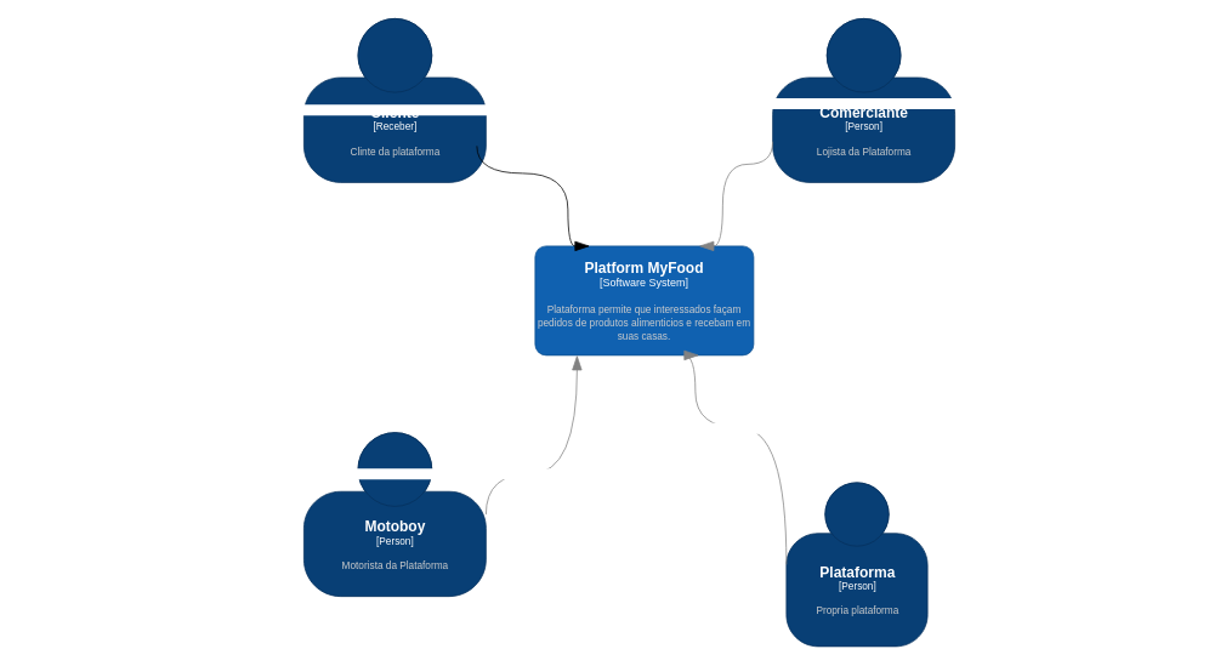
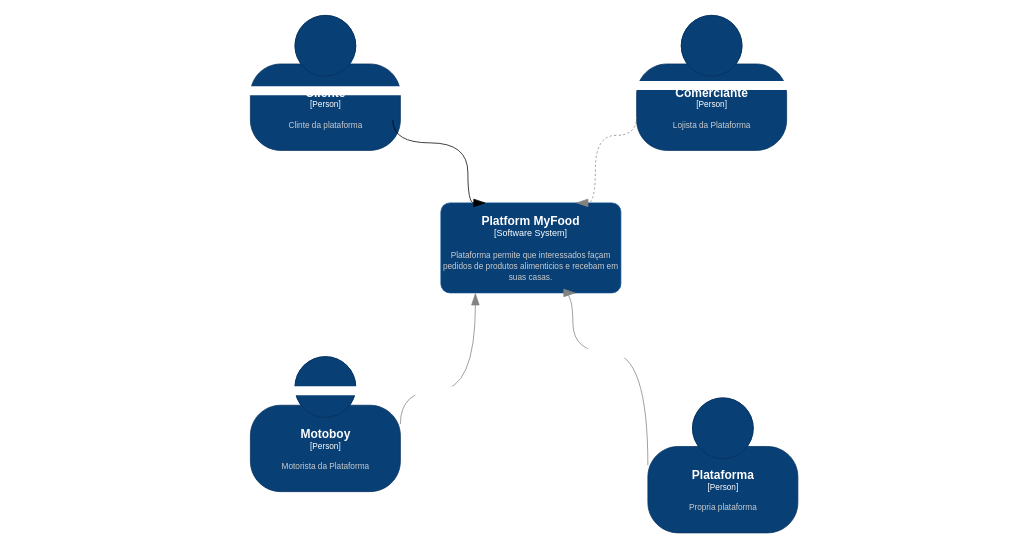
- <mxCell id="3" value="&lt;font style=&quot;font-size: 16px&quot;&gt;&lt;b&gt;Cliente &lt;/b&gt;&lt;/font&gt;&lt;div&gt;[Receber]&lt;/div&gt;&lt;br&gt;&lt;div&gt;&lt;font style=&quot;font-size: 11px&quot;&gt;&lt;font color=&quot;#cccccc&quot;&gt;Clinte da plataforma &lt;/font&gt;&lt;/div&gt;" style="html=1;fontSize=11;dashed=0;whitespace=wrap;fillColor=#083F75;strokeColor=#06315C;fontColor=#ffffff;shape=mxgraph.c4.person2;align=center;metaEdit=1;points=[[0.5,0,0],[1,0.5,0],[1,0.75,0],[0.75,1,0],[0.5,1,0],[0.25,1,0],[0,0.75,0],[0,0.5,0]];resizable=0;" vertex="1" parent="1"><mxGeometry x="20" y="20" width="200" height="180" as="geometry" /></mxCell>
+ <mxCell id="3" value="&lt;font style=&quot;font-size: 16px&quot;&gt;&lt;b&gt;Cliente &lt;/b&gt;&lt;/font&gt;&lt;div&gt;[Person]&lt;/div&gt;&lt;br&gt;&lt;div&gt;&lt;font style=&quot;font-size: 11px&quot;&gt;&lt;font color=&quot;#cccccc&quot;&gt;Clinte da plataforma &lt;/font&gt;&lt;/div&gt;" style="html=1;fontSize=11;dashed=0;whitespace=wrap;fillColor=#083F75;strokeColor=#06315C;fontColor=#ffffff;shape=mxgraph.c4.person2;align=center;metaEdit=1;points=[[0.5,0,0],[1,0.5,0],[1,0.75,0],[0.75,1,0],[0.5,1,0],[0.25,1,0],[0,0.75,0],[0,0.5,0]];resizable=0;" vertex="1" parent="1"><mxGeometry x="20" y="20" width="200" height="180" as="geometry" /></mxCell>
- <mxCell id="7" value="&lt;div style=&quot;text-align: left&quot;&gt;&lt;div style=&quot;text-align: center&quot;&gt;&lt;b&gt;Vender os produtos, Solicitar coleta de Pedidos (Caso não possuo motoboy), Acompanhar Pedidos, Relatorios de Vendas&lt;/b&gt;&lt;/div&gt;" style="endArrow=blockThin;html=1;fontSize=10;fontColor=#FFF;strokeWidth=1;endFill=1;strokeColor=#828282;elbow=vertical;metaEdit=1;endSize=14;startSize=14;jumpStyle=arc;jumpSize=16;rounded=0;edgeStyle=orthogonalEdgeStyle;curved=1;entryX=0.75;entryY=0;entryDx=0;entryDy=0;entryPerimeter=0;exitX=0;exitY=0.75;exitDx=0;exitDy=0;exitPerimeter=0;" edge="1" parent="1" source="4" target="2"><mxGeometry x="-1" y="117" width="240" relative="1" as="geometry"><mxPoint x="220" y="170" as="sourcePoint" /><mxPoint x="344" y="280" as="targetPoint" /><Array as="points"><mxPoint x="480" y="180" /></Array><mxPoint x="90" y="-42" as="offset" /></mxGeometry></mxCell>
+ <mxCell id="7" value="&lt;div style=&quot;text-align: left&quot;&gt;&lt;div style=&quot;text-align: center&quot;&gt;&lt;b&gt;Vender os produtos, Solicitar coleta de Pedidos (Caso não possuo motoboy), Acompanhar Pedidos, Relatorios de Vendas&lt;/b&gt;&lt;/div&gt;" style="endArrow=blockThin;html=1;fontSize=10;fontColor=#FFF;strokeWidth=1;endFill=1;strokeColor=#828282;elbow=vertical;metaEdit=1;endSize=14;startSize=14;jumpStyle=arc;jumpSize=16;rounded=0;edgeStyle=orthogonalEdgeStyle;curved=1;entryX=0.75;entryY=0;entryDx=0;entryDy=0;entryPerimeter=0;exitX=0;exitY=0.75;exitDx=0;exitDy=0;exitPerimeter=0;dashed=1;" edge="1" parent="1" source="4" target="2"><mxGeometry x="-1" y="117" width="240" relative="1" as="geometry"><mxPoint x="220" y="170" as="sourcePoint" /><mxPoint x="344" y="280" as="targetPoint" /><Array as="points"><mxPoint x="480" y="180" /></Array><mxPoint x="90" y="-42" as="offset" /></mxGeometry></mxCell>
- <mxCell id="2" value="&lt;font style=&quot;font-size: 16px&quot;&gt;&lt;b&gt;Platform MyFood&lt;/b&gt;&lt;/font&gt;&lt;div&gt;[Software System]&lt;/div&gt;&lt;br&gt;&lt;div&gt;&lt;font style=&quot;font-size: 11px&quot;&gt;&lt;font color=&quot;#cccccc&quot;&gt;Plataforma permite que interessados façam pedidos de produtos alimenticios e recebam em suas casas.&lt;/font&gt;&lt;/div&gt;" style="rounded=1;whiteSpace=wrap;html=1;labelBackgroundColor=none;fillColor=#1061B0;fontColor=#ffffff;align=center;arcSize=10;strokeColor=#0D5091;metaEdit=1;resizable=0;points=[[0.25,0,0],[0.5,0,0],[0.75,0,0],[1,0.25,0],[1,0.5,0],[1,0.75,0],[0.75,1,0],[0.5,1,0],[0.25,1,0],[0,0.75,0],[0,0.5,0],[0,0.25,0]];" vertex="1" parent="1"><mxGeometry x="274" y="270" width="240" height="120" as="geometry" /></mxCell>
+ <mxCell id="2" value="&lt;font style=&quot;font-size: 16px&quot;&gt;&lt;b&gt;Platform MyFood&lt;/b&gt;&lt;/font&gt;&lt;div&gt;[Software System]&lt;/div&gt;&lt;br&gt;&lt;div&gt;&lt;font style=&quot;font-size: 11px&quot;&gt;&lt;font color=&quot;#cccccc&quot;&gt;Plataforma permite que interessados façam pedidos de produtos alimenticios e recebam em suas casas.&lt;/font&gt;&lt;/div&gt;" style="rounded=1;whiteSpace=wrap;html=1;labelBackgroundColor=none;fillColor=#083f75;fontColor=#ffffff;align=center;arcSize=10;strokeColor=#0D5091;metaEdit=1;resizable=0;points=[[0.25,0,0],[0.5,0,0],[0.75,0,0],[1,0.25,0],[1,0.5,0],[1,0.75,0],[0.75,1,0],[0.5,1,0],[0.25,1,0],[0,0.75,0],[0,0.5,0],[0,0.25,0]];" vertex="1" parent="1"><mxGeometry x="274" y="270" width="240" height="120" as="geometry" /></mxCell>
- <mxCell id="6" value="&lt;font style=&quot;font-size: 16px&quot;&gt;&lt;b&gt;Plataforma &lt;/b&gt;&lt;/font&gt;&lt;div&gt;[Person]&lt;/div&gt;&lt;br&gt;&lt;div&gt;&lt;font style=&quot;font-size: 11px&quot;&gt;&lt;font color=&quot;#cccccc&quot;&gt;Propria plataforma&lt;/font&gt;&lt;/div&gt;" style="html=1;fontSize=11;dashed=0;whitespace=wrap;fillColor=#083F75;strokeColor=#06315C;fontColor=#ffffff;shape=mxgraph.c4.person2;align=center;metaEdit=1;points=[[0.5,0,0],[1,0.5,0],[1,0.75,0],[0.75,1,0],[0.5,1,0],[0.25,1,0],[0,0.75,0],[0,0.5,0]];resizable=0;" vertex="1" parent="1"><mxGeometry x="550" y="530" width="155" height="180" as="geometry" /></mxCell>
+ <mxCell id="6" value="&lt;font style=&quot;font-size: 16px&quot;&gt;&lt;b&gt;Plataforma &lt;/b&gt;&lt;/font&gt;&lt;div&gt;[Person]&lt;/div&gt;&lt;br&gt;&lt;div&gt;&lt;font style=&quot;font-size: 11px&quot;&gt;&lt;font color=&quot;#cccccc&quot;&gt;Propria plataforma&lt;/font&gt;&lt;/div&gt;" style="html=1;fontSize=11;dashed=0;whitespace=wrap;fillColor=#083F75;strokeColor=#06315C;fontColor=#ffffff;shape=mxgraph.c4.person2;align=center;metaEdit=1;points=[[0.5,0,0],[1,0.5,0],[1,0.75,0],[0.75,1,0],[0.5,1,0],[0.25,1,0],[0,0.75,0],[0,0.5,0]];resizable=0;" vertex="1" parent="1"><mxGeometry x="550" y="530" width="200" height="180" as="geometry" /></mxCell>
